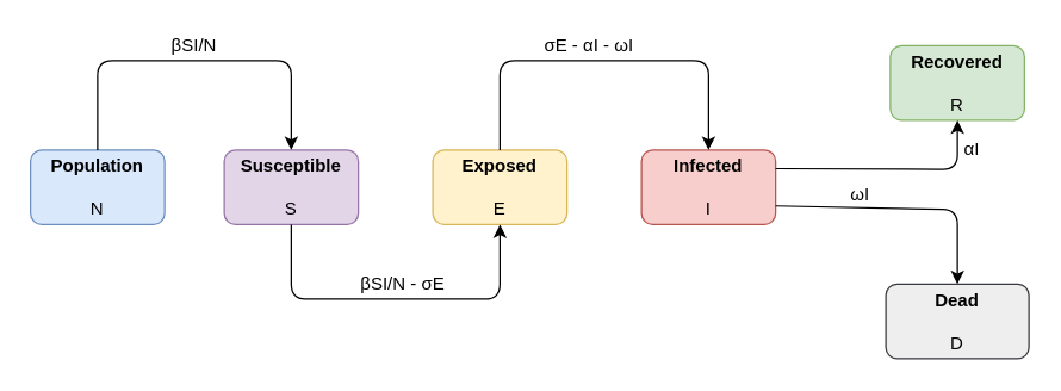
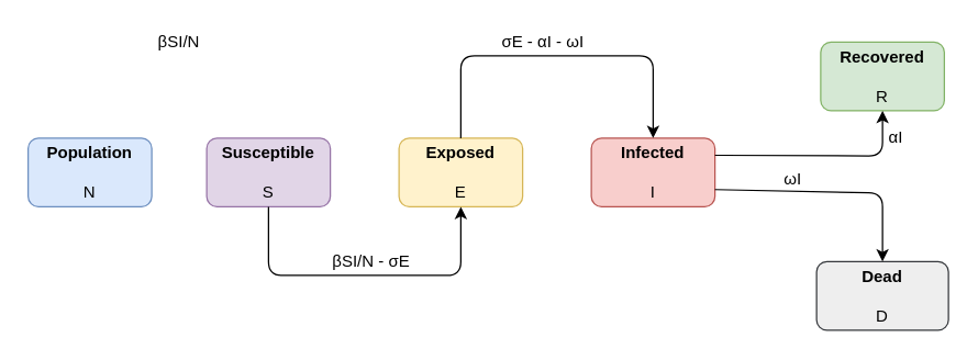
- <mxCell id="8" value="" style="endArrow=classic;html=1;exitX=0.5;exitY=0;exitDx=0;exitDy=0;entryX=0.5;entryY=0;entryDx=0;entryDy=0;" edge="1" parent="1" source="6" target="2"><mxGeometry width="50" height="50" relative="1" as="geometry"><mxPoint x="380" y="190" as="sourcePoint" /><mxPoint x="200" y="30" as="targetPoint" /><Array as="points"><mxPoint x="65" y="40" /><mxPoint x="195" y="40" /></Array></mxGeometry></mxCell>
